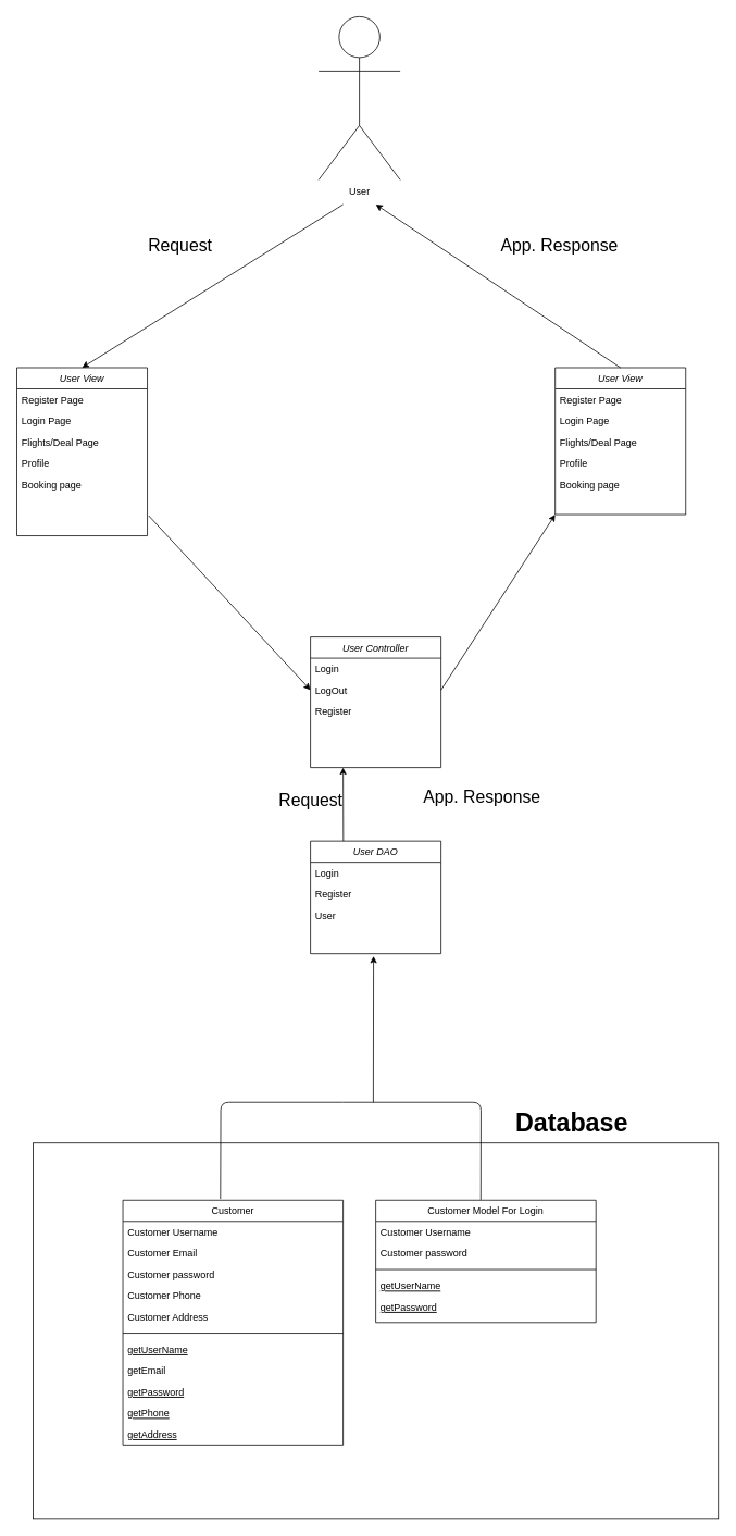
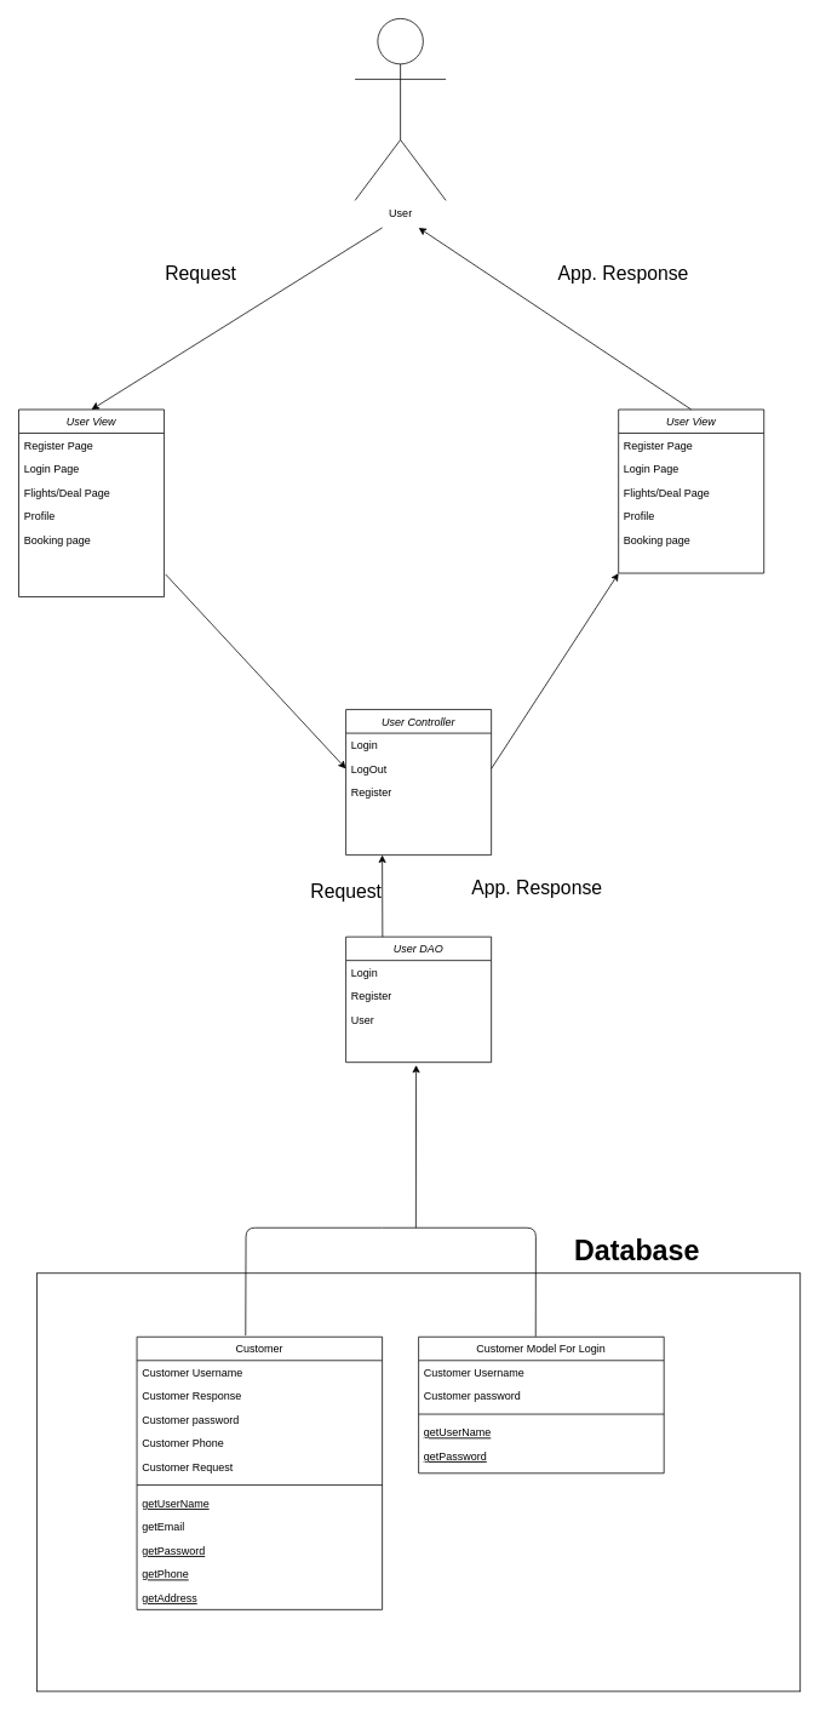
- <mxCell id="20" value="Customer Email&#10;" style="text;align=left;verticalAlign=top;spacingLeft=4;spacingRight=4;overflow=hidden;rotatable=0;points=[[0,0.5],[1,0.5]];portConstraint=eastwest;rounded=0;shadow=0;html=0;" parent="18" vertex="1"><mxGeometry y="52" width="270" height="26" as="geometry" /></mxCell>
+ <mxCell id="20" value="Customer Response&#10;" style="text;align=left;verticalAlign=top;spacingLeft=4;spacingRight=4;overflow=hidden;rotatable=0;points=[[0,0.5],[1,0.5]];portConstraint=eastwest;rounded=0;shadow=0;html=0;" parent="18" vertex="1"><mxGeometry y="52" width="270" height="26" as="geometry" /></mxCell>
- <mxCell id="23" value="Customer Address&#10;" style="text;align=left;verticalAlign=top;spacingLeft=4;spacingRight=4;overflow=hidden;rotatable=0;points=[[0,0.5],[1,0.5]];portConstraint=eastwest;rounded=0;shadow=0;html=0;" parent="18" vertex="1"><mxGeometry y="130" width="270" height="26" as="geometry" /></mxCell>
+ <mxCell id="23" value="Customer Request&#10;" style="text;align=left;verticalAlign=top;spacingLeft=4;spacingRight=4;overflow=hidden;rotatable=0;points=[[0,0.5],[1,0.5]];portConstraint=eastwest;rounded=0;shadow=0;html=0;" parent="18" vertex="1"><mxGeometry y="130" width="270" height="26" as="geometry" /></mxCell>
